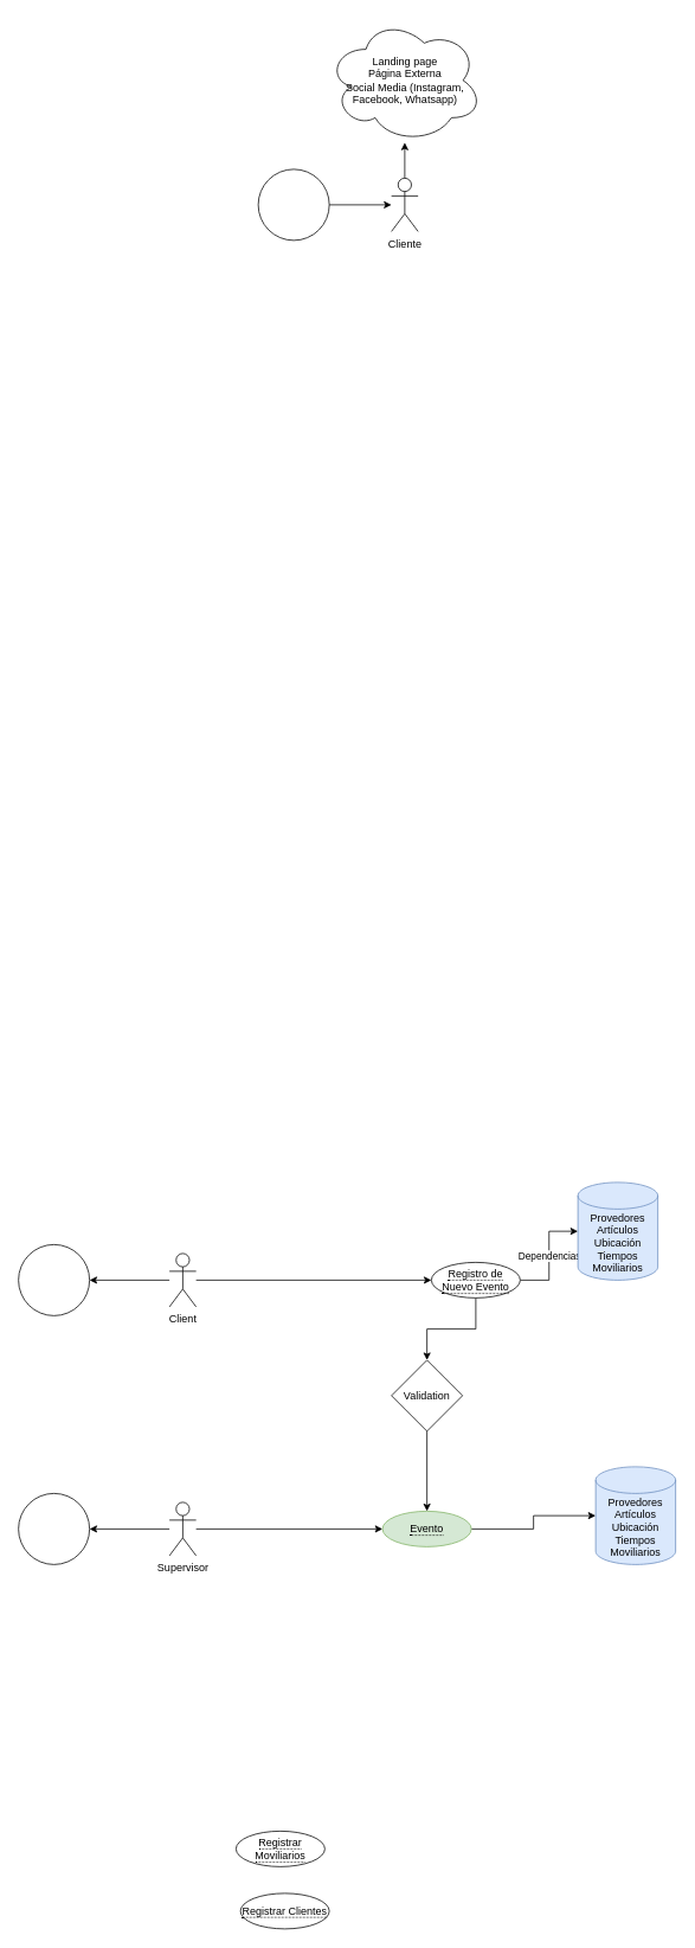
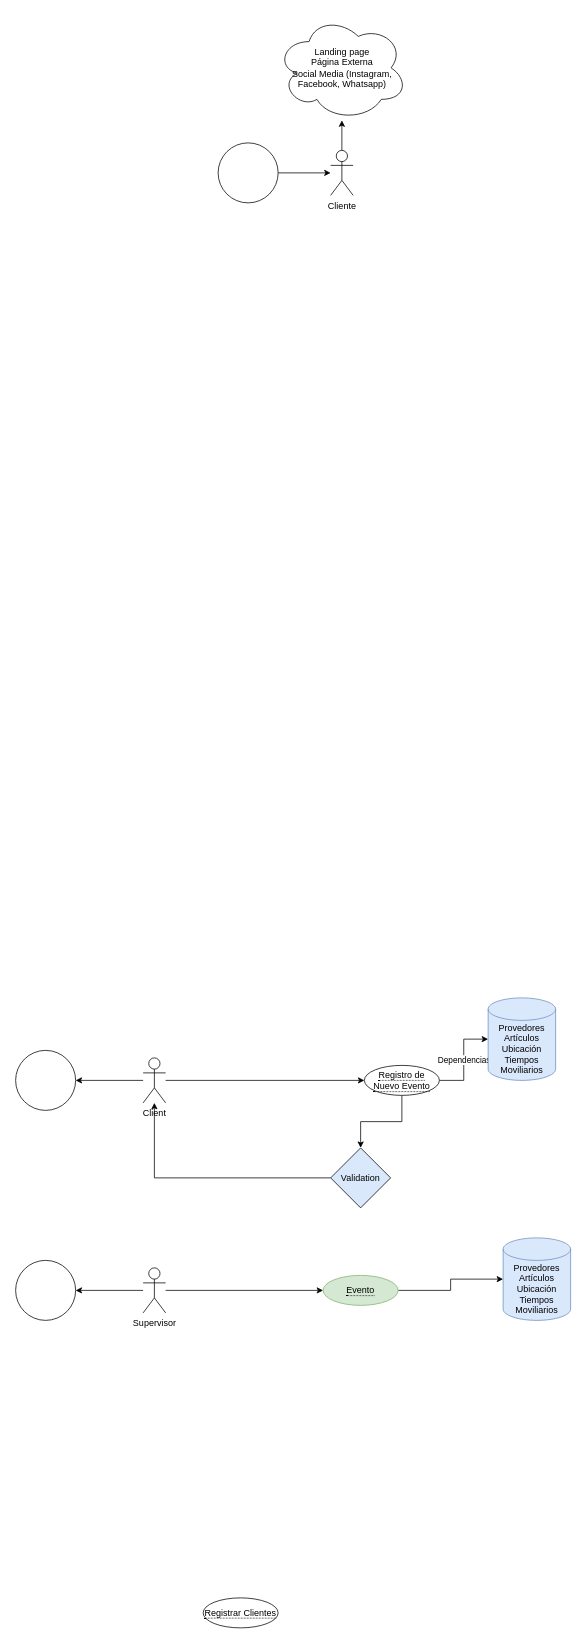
- <mxCell id="18" value="Validation" style="rhombus;whiteSpace=wrap;html=1;" vertex="1" parent="1"><mxGeometry x="440" y="1530" width="80" height="80" as="geometry" /></mxCell>
+ <mxCell id="18" value="Validation" style="rhombus;whiteSpace=wrap;html=1;fillColor=#dae8fc;" vertex="1" parent="1"><mxGeometry x="440" y="1530" width="80" height="80" as="geometry" /></mxCell>
- <mxCell id="17" style="edgeStyle=orthogonalEdgeStyle;rounded=0;orthogonalLoop=1;jettySize=auto;html=1;" edge="1" parent="1" source="18" target="21"><mxGeometry relative="1" as="geometry" /></mxCell>
+ <mxCell id="17" style="edgeStyle=orthogonalEdgeStyle;rounded=0;orthogonalLoop=1;jettySize=auto;html=1;" edge="1" parent="1" source="18" target="12"><mxGeometry relative="1" as="geometry" /></mxCell>
- <mxCell id="24" value="&lt;span style=&quot;border-bottom: 1px dotted&quot;&gt;Registrar Moviliarios&lt;/span&gt;" style="ellipse;whiteSpace=wrap;html=1;align=center;" vertex="1" parent="1"><mxGeometry x="265" y="2060" width="100" height="40" as="geometry" /></mxCell>
